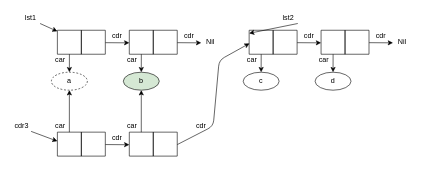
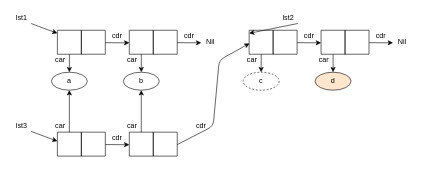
- <mxCell id="38" value="lst1" style="text;html=1;align=center;verticalAlign=middle;resizable=0;points=[];autosize=1;" vertex="1" parent="1"><mxGeometry x="35" y="20" width="30" height="20" as="geometry" /></mxCell>
+ <mxCell id="38" value="lst1" style="text;html=1;align=center;verticalAlign=middle;resizable=0;points=[];autosize=1;" vertex="1" parent="1"><mxGeometry x="20" y="20" width="30" height="20" as="geometry" /></mxCell>
- <mxCell id="3" value="a" style="ellipse;whiteSpace=wrap;html=1;sketch=0;dashed=1;" vertex="1" parent="1"><mxGeometry x="85" y="120" width="60" height="30" as="geometry" /></mxCell>
+ <mxCell id="3" value="a" style="ellipse;whiteSpace=wrap;html=1;sketch=0;" vertex="1" parent="1"><mxGeometry x="85" y="120" width="60" height="30" as="geometry" /></mxCell>
- <mxCell id="9" value="b" style="ellipse;whiteSpace=wrap;html=1;sketch=0;fillColor=#d5e8d4;" vertex="1" parent="1"><mxGeometry x="205" y="120" width="60" height="30" as="geometry" /></mxCell>
+ <mxCell id="9" value="b" style="ellipse;whiteSpace=wrap;html=1;sketch=0;" vertex="1" parent="1"><mxGeometry x="205" y="120" width="60" height="30" as="geometry" /></mxCell>
- <mxCell id="22" value="c" style="ellipse;whiteSpace=wrap;html=1;sketch=0;" vertex="1" parent="1"><mxGeometry x="405" y="120" width="60" height="30" as="geometry" /></mxCell>
+ <mxCell id="22" value="c" style="ellipse;whiteSpace=wrap;html=1;sketch=0;dashed=1;" vertex="1" parent="1"><mxGeometry x="405" y="120" width="60" height="30" as="geometry" /></mxCell>
- <mxCell id="16" value="d" style="ellipse;whiteSpace=wrap;html=1;sketch=0;" vertex="1" parent="1"><mxGeometry x="525" y="120" width="60" height="30" as="geometry" /></mxCell>
+ <mxCell id="16" value="d" style="ellipse;whiteSpace=wrap;html=1;sketch=0;fillColor=#ffe6cc;" vertex="1" parent="1"><mxGeometry x="525" y="120" width="60" height="30" as="geometry" /></mxCell>
- <mxCell id="42" value="cdr3" style="text;html=1;align=center;verticalAlign=middle;resizable=0;points=[];autosize=1;" vertex="1" parent="1"><mxGeometry x="20" y="200" width="30" height="20" as="geometry" /></mxCell>
+ <mxCell id="42" value="lst3" style="text;html=1;align=center;verticalAlign=middle;resizable=0;points=[];autosize=1;" vertex="1" parent="1"><mxGeometry x="20" y="200" width="30" height="20" as="geometry" /></mxCell>
